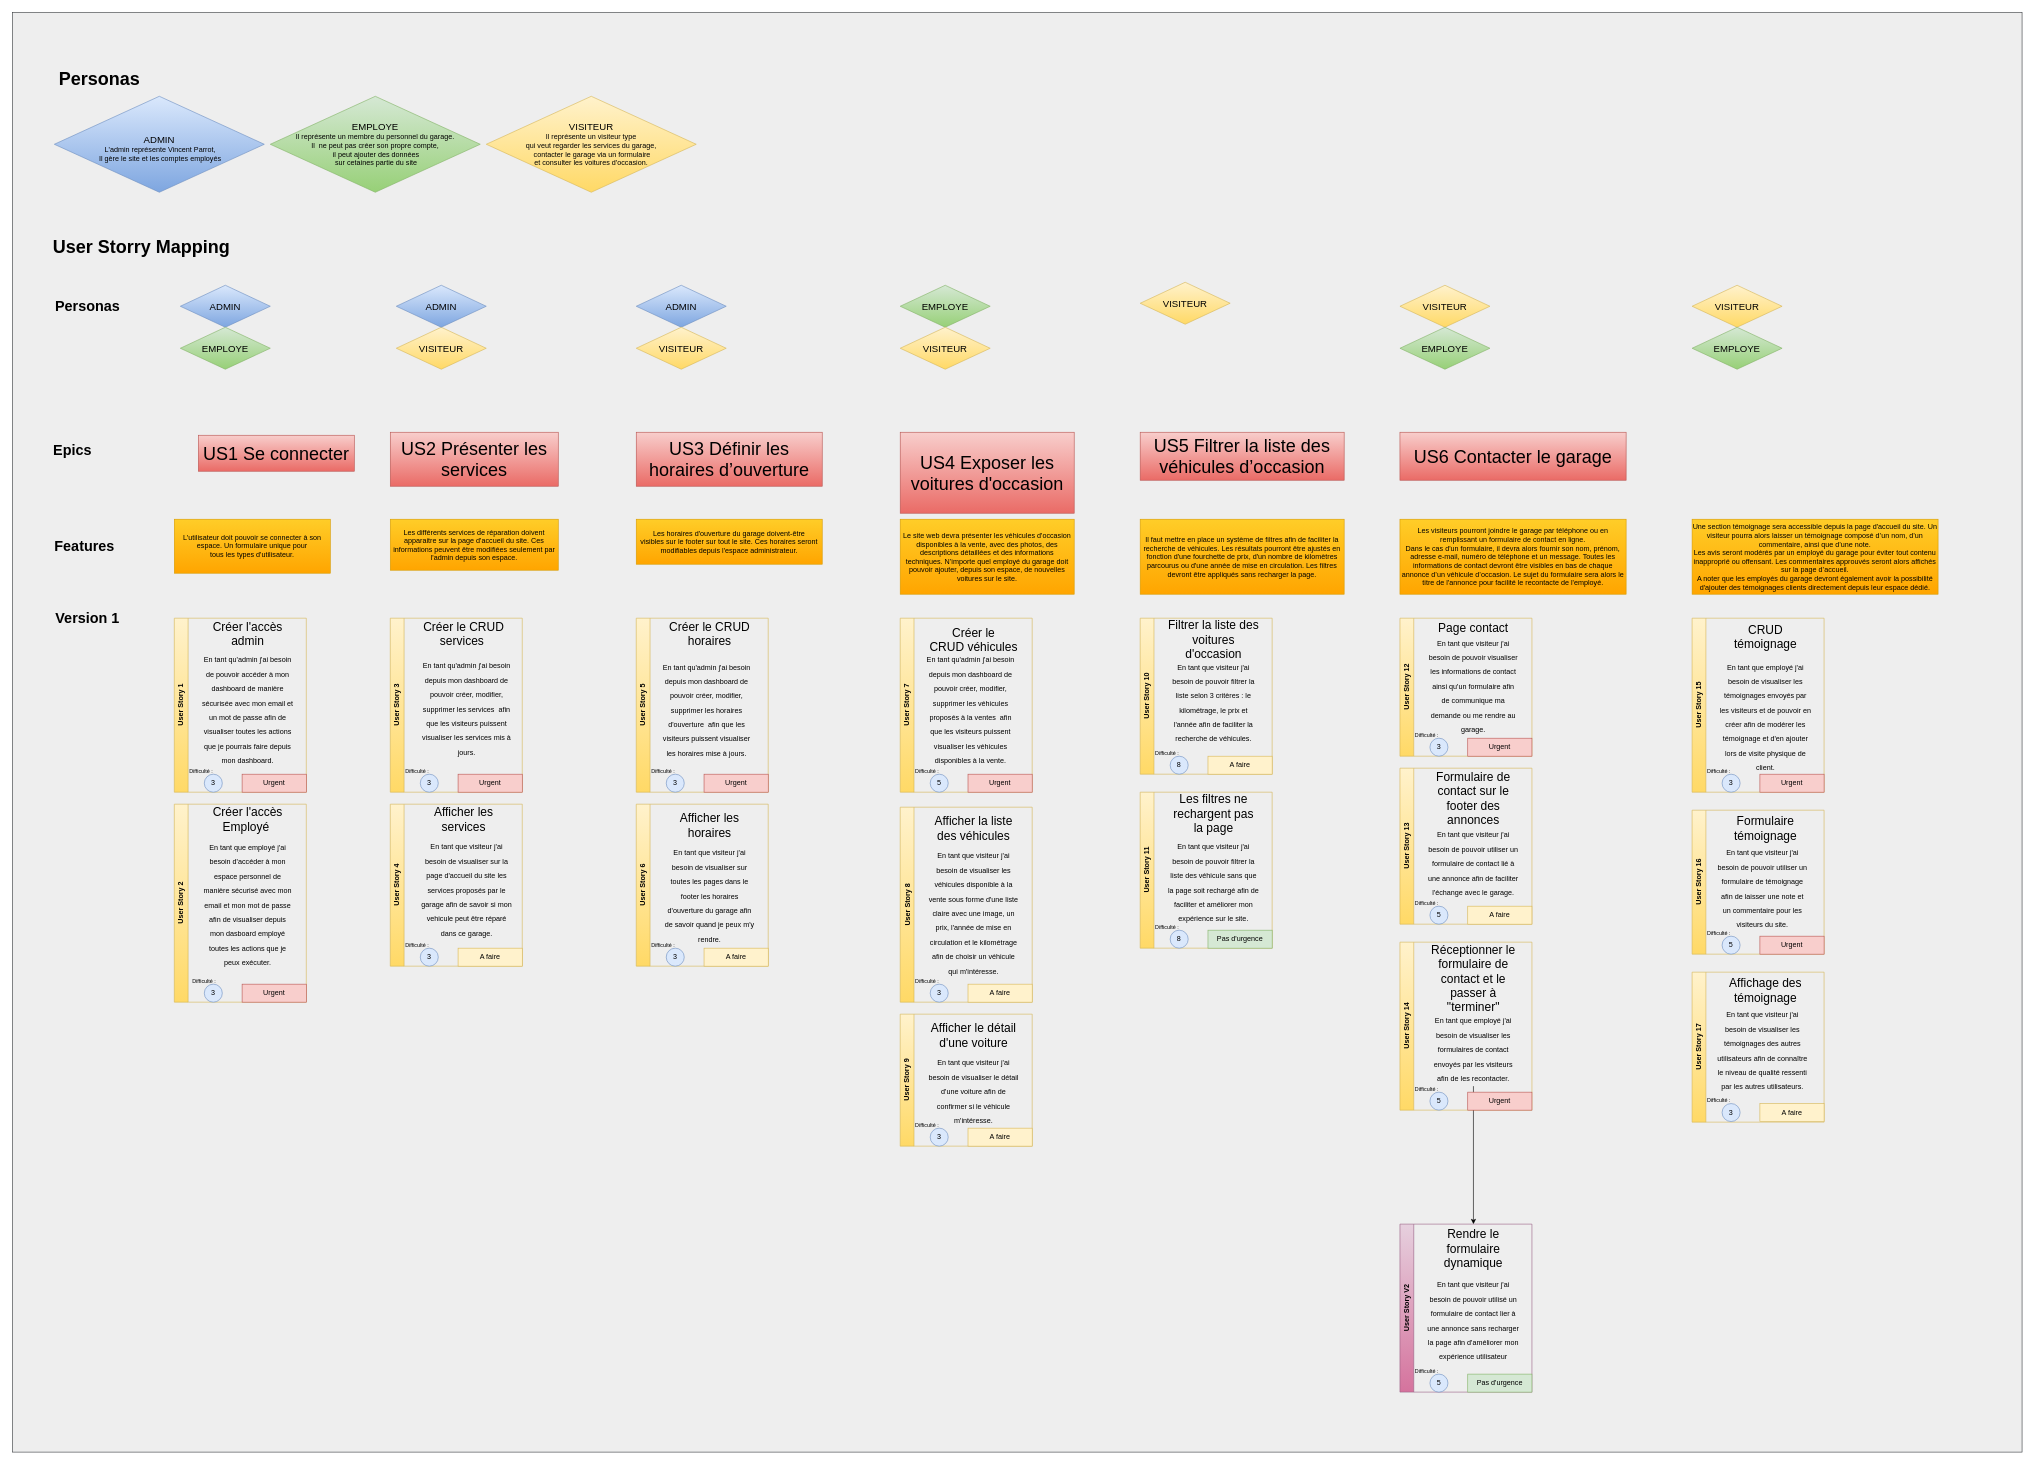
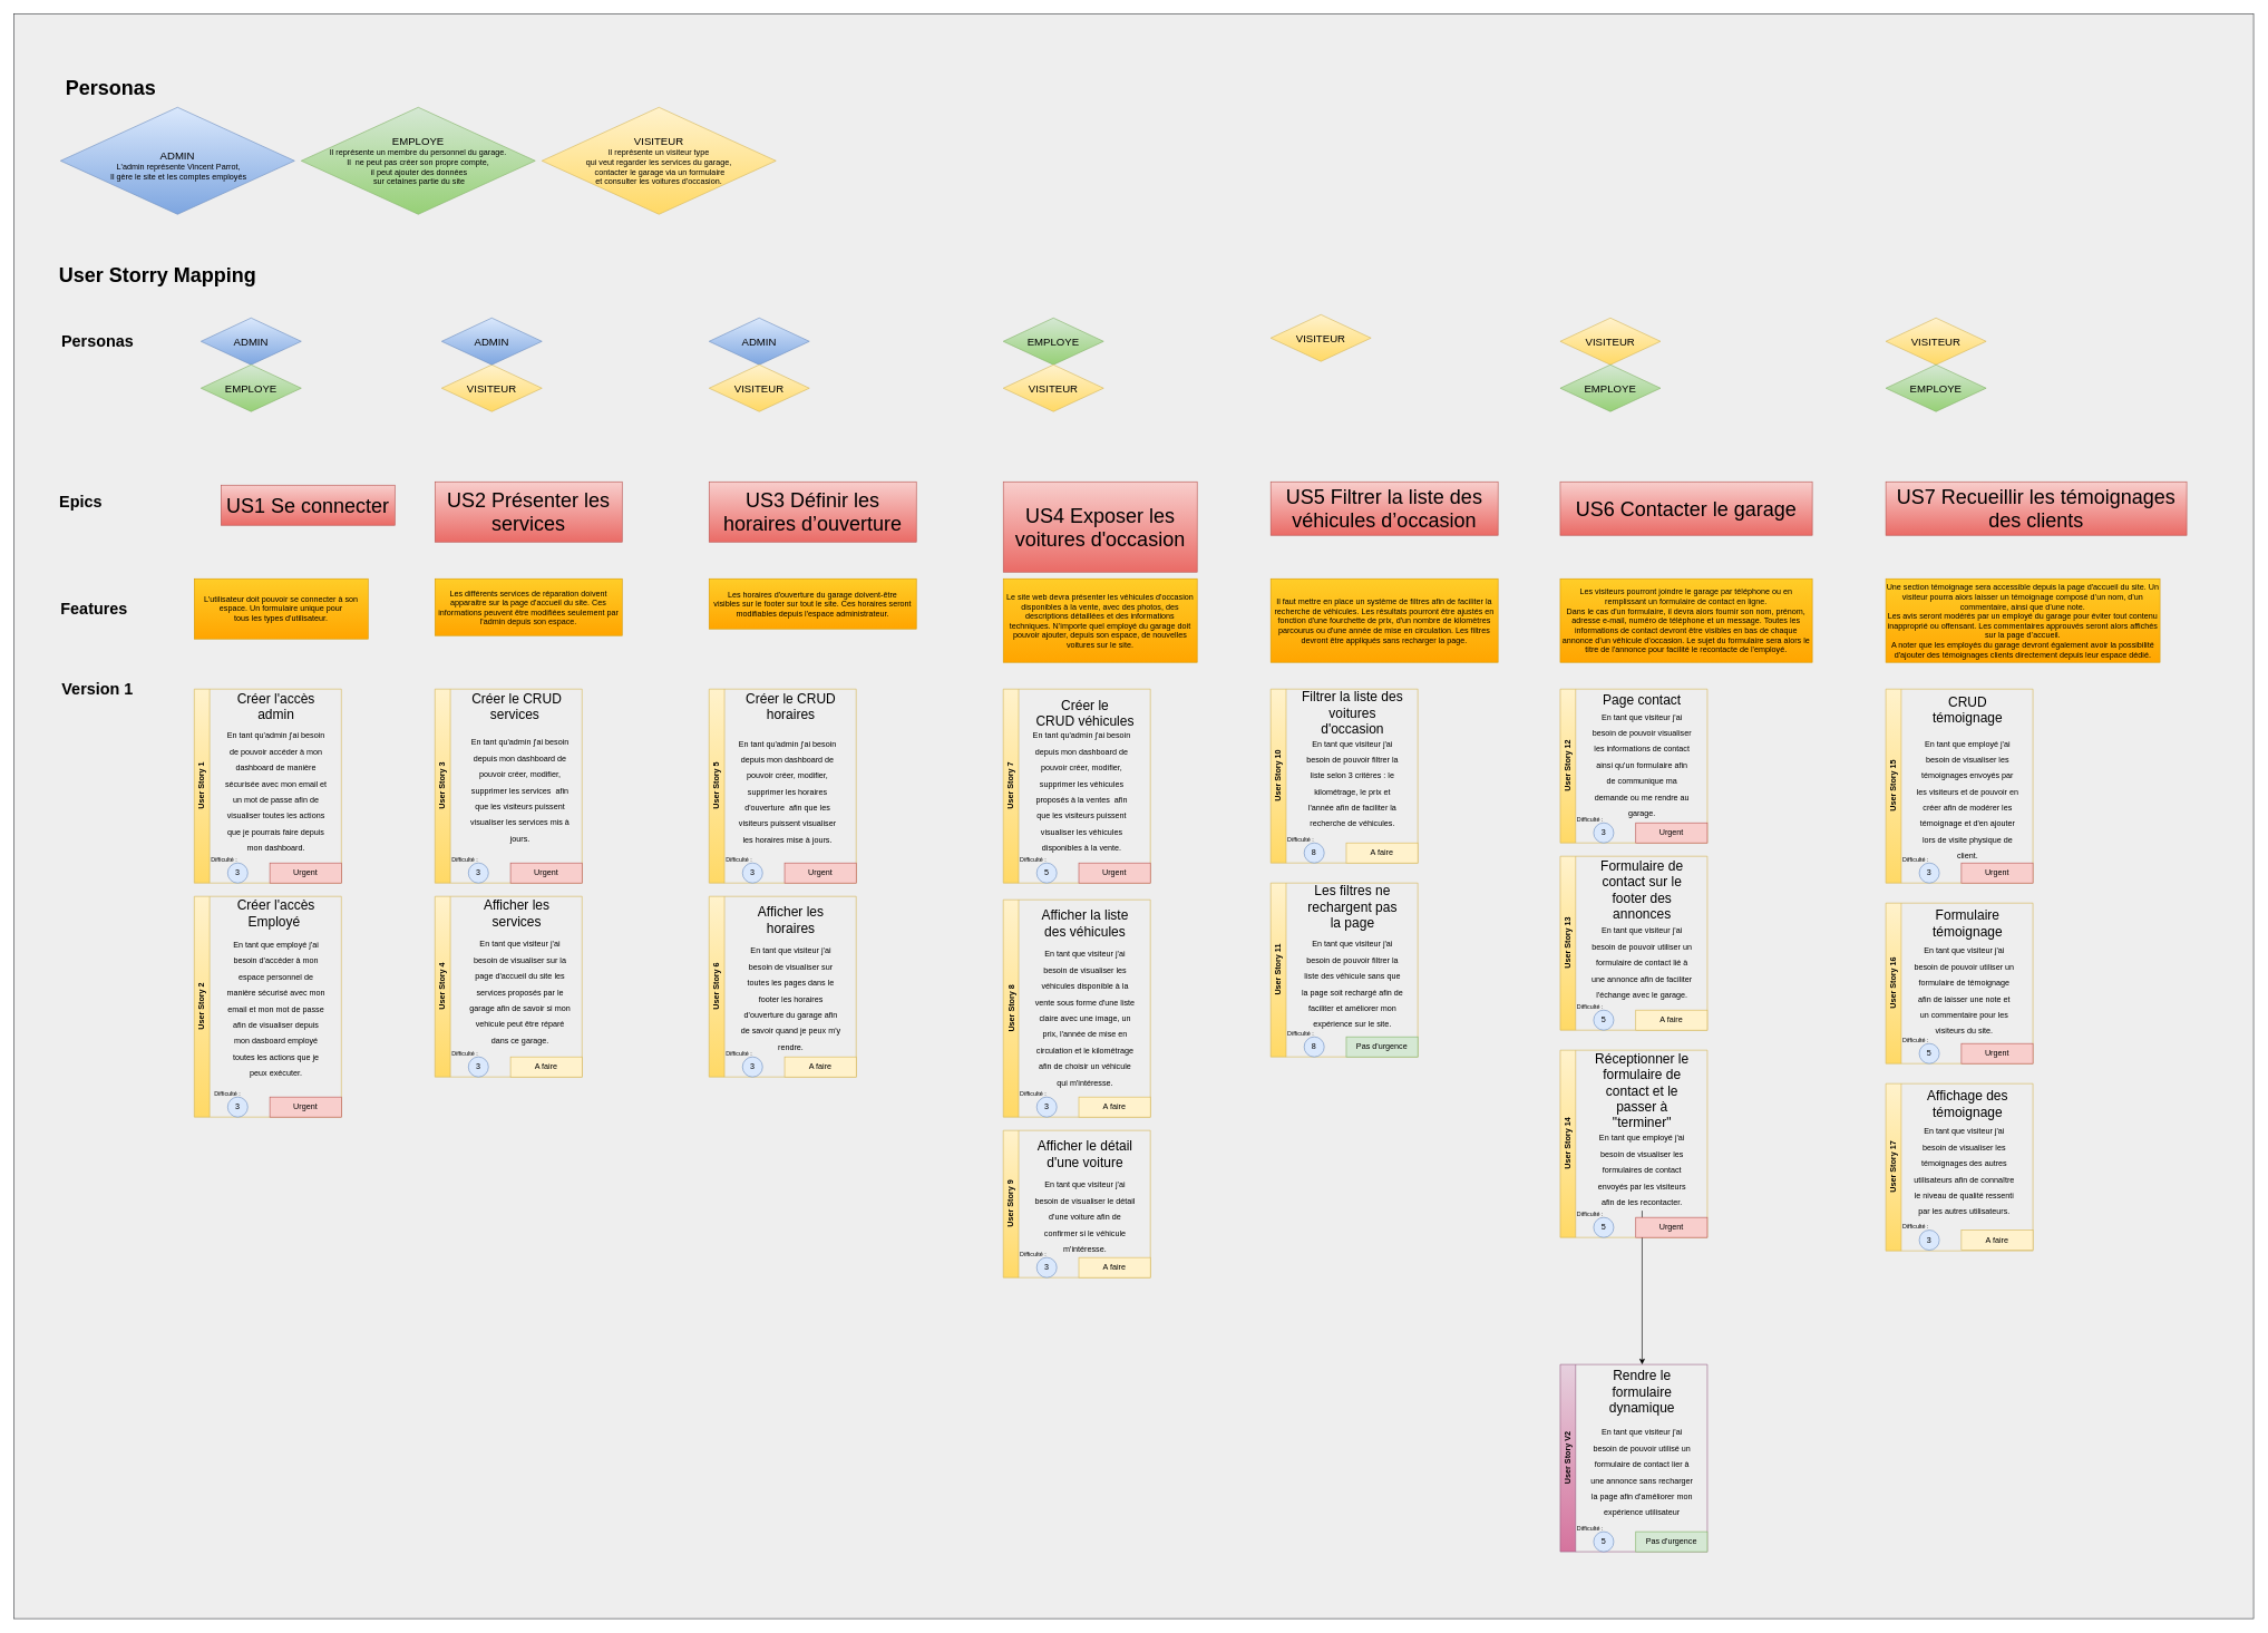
+ <mxCell id="125" value="US7&amp;nbsp;Recueillir les témoignages des clients" style="rounded=0;whiteSpace=wrap;html=1;fontSize=30;fillColor=#f8cecc;gradientColor=#ea6b66;strokeColor=#b85450;" parent="1" vertex="1"><mxGeometry x="2820" y="720" width="450" height="80" as="geometry" /></mxCell>
